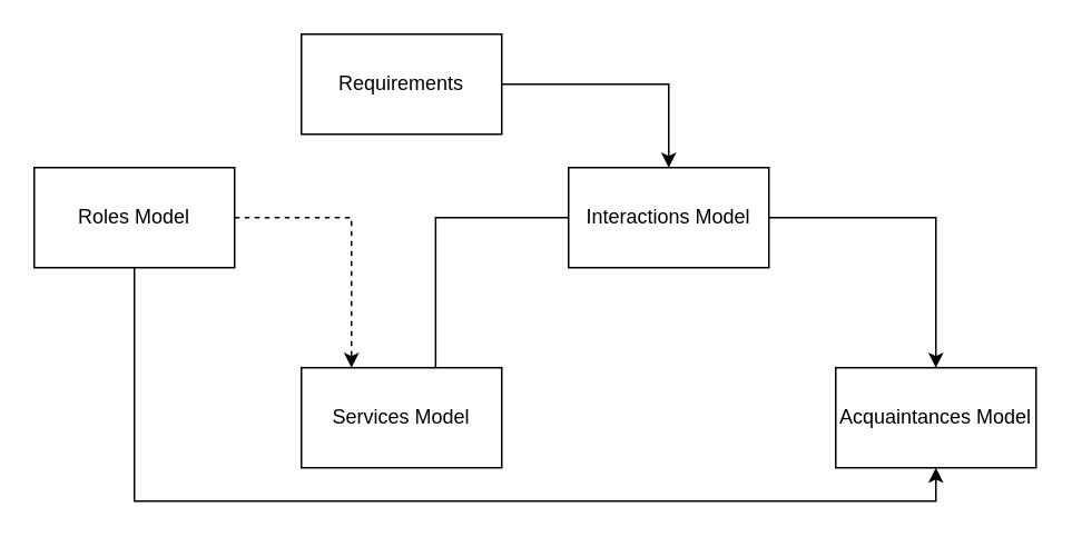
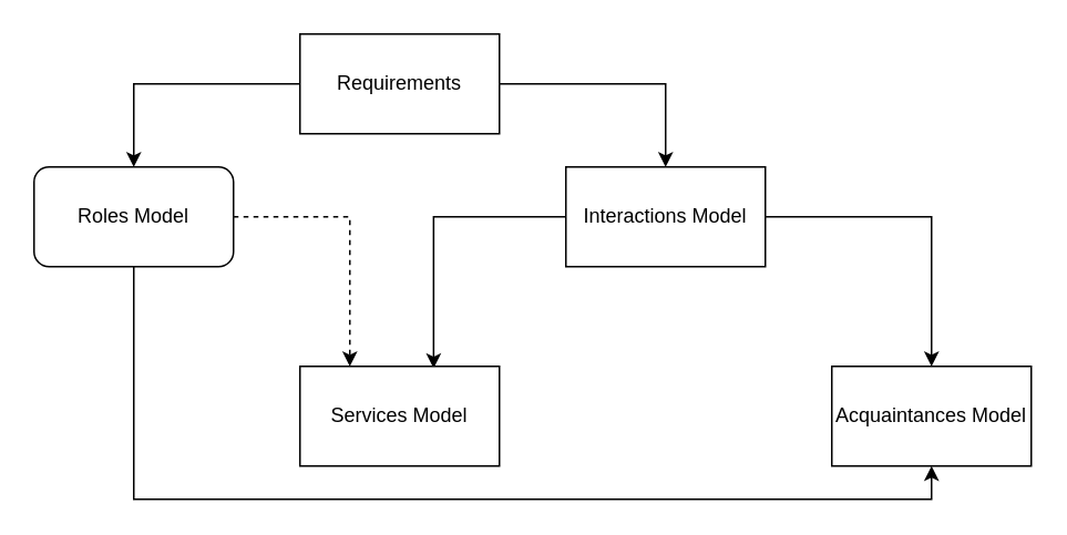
+ <mxCell id="2" style="edgeStyle=orthogonalEdgeStyle;rounded=0;orthogonalLoop=1;jettySize=auto;html=1;entryX=0.5;entryY=0;entryDx=0;entryDy=0;" edge="1" parent="1" source="4" target="7"><mxGeometry relative="1" as="geometry" /></mxCell>
- <mxCell id="7" value="Roles Model" style="rounded=0;whiteSpace=wrap;html=1;" vertex="1" parent="1"><mxGeometry x="20" y="100" width="120" height="60" as="geometry" /></mxCell>
+ <mxCell id="7" value="Roles Model" style="whiteSpace=wrap;html=1;rounded=1;" vertex="1" parent="1"><mxGeometry x="20" y="100" width="120" height="60" as="geometry" /></mxCell>
- <mxCell id="9" style="edgeStyle=orthogonalEdgeStyle;rounded=0;orthogonalLoop=1;jettySize=auto;html=1;entryX=0.67;entryY=0.02;entryDx=0;entryDy=0;entryPerimeter=0;endArrow=none;" edge="1" parent="1" source="10" target="11"><mxGeometry relative="1" as="geometry" /></mxCell>
+ <mxCell id="9" style="edgeStyle=orthogonalEdgeStyle;rounded=0;orthogonalLoop=1;jettySize=auto;html=1;entryX=0.67;entryY=0.02;entryDx=0;entryDy=0;entryPerimeter=0;" edge="1" parent="1" source="10" target="11"><mxGeometry relative="1" as="geometry" /></mxCell>
